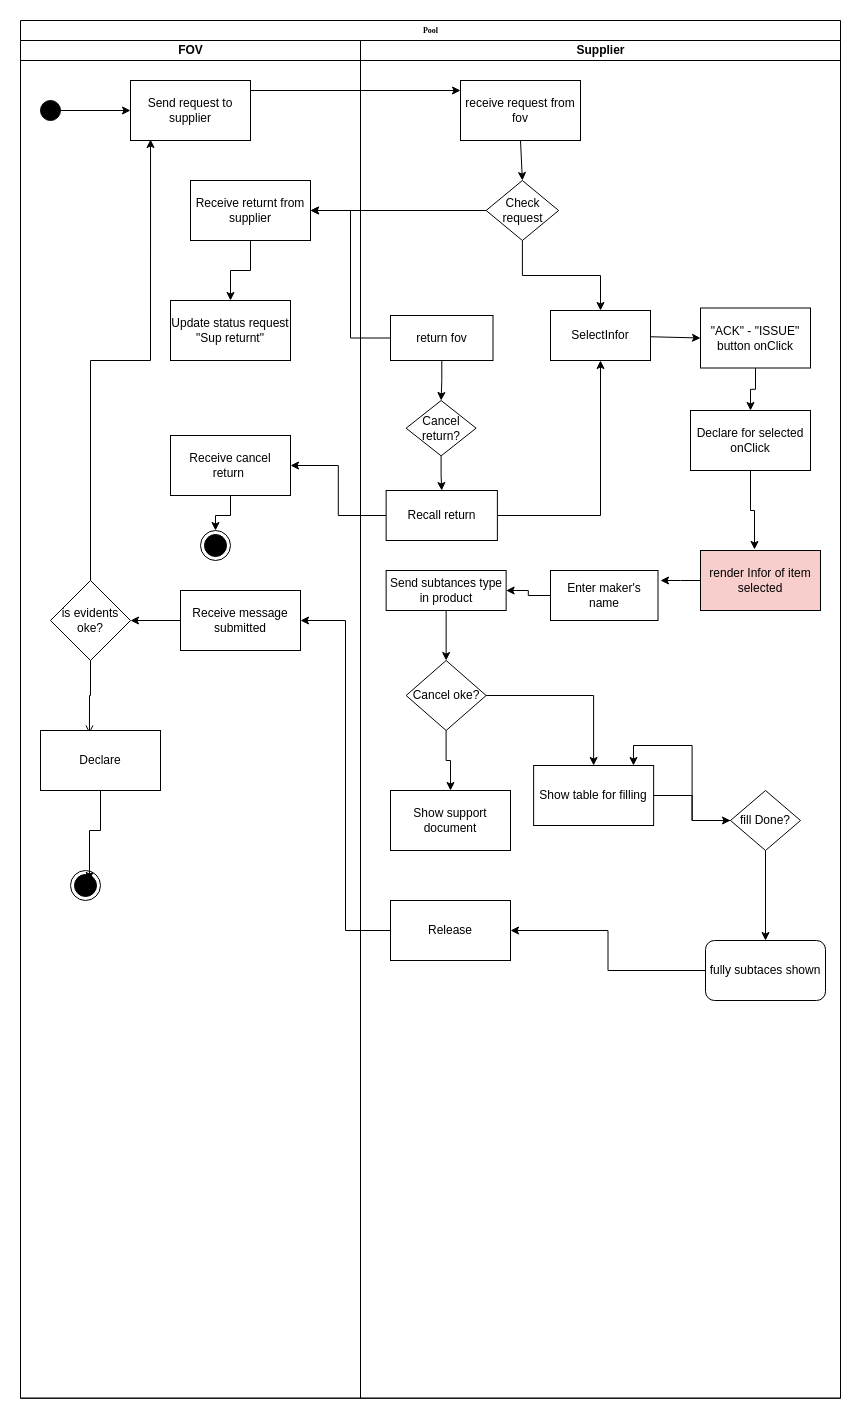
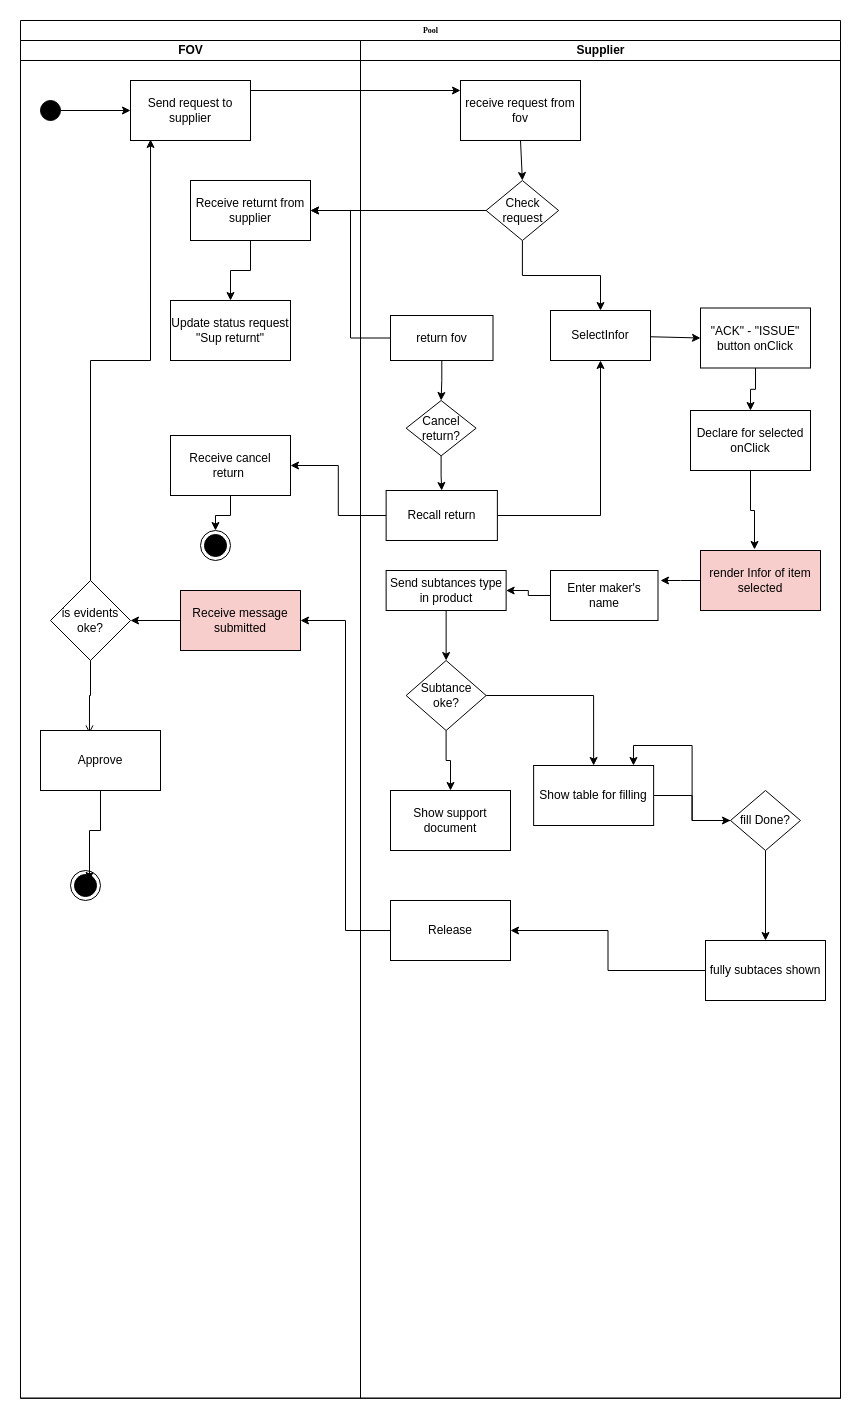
- <mxCell id="12" value="Receive message submitted" style="rounded=0;whiteSpace=wrap;html=1;" vertex="1" parent="3"><mxGeometry x="160" y="550" width="120" height="60" as="geometry" /></mxCell>
+ <mxCell id="12" value="Receive message submitted" style="rounded=0;whiteSpace=wrap;html=1;fillColor=#f8cecc;" vertex="1" parent="3"><mxGeometry x="160" y="550" width="120" height="60" as="geometry" /></mxCell>
- <mxCell id="45" value="Cancel oke?" style="rhombus;whiteSpace=wrap;html=1;" vertex="1" parent="22"><mxGeometry x="45.63" y="620" width="80" height="70" as="geometry" /></mxCell>
+ <mxCell id="45" value="Subtance oke?" style="rhombus;whiteSpace=wrap;html=1;" vertex="1" parent="22"><mxGeometry x="45.63" y="620" width="80" height="70" as="geometry" /></mxCell>
- <mxCell id="17" value="Declare" style="rounded=0;whiteSpace=wrap;html=1;" vertex="1" parent="3"><mxGeometry x="20" y="690" width="120" height="60" as="geometry" /></mxCell>
+ <mxCell id="17" value="Approve" style="rounded=0;whiteSpace=wrap;html=1;" vertex="1" parent="3"><mxGeometry x="20" y="690" width="120" height="60" as="geometry" /></mxCell>
- <mxCell id="53" value="fully subtaces shown" style="whiteSpace=wrap;html=1;rounded=1;" vertex="1" parent="22"><mxGeometry x="345" y="900" width="120" height="60" as="geometry" /></mxCell>
+ <mxCell id="53" value="fully subtaces shown" style="rounded=0;whiteSpace=wrap;html=1;" vertex="1" parent="22"><mxGeometry x="345" y="900" width="120" height="60" as="geometry" /></mxCell>
